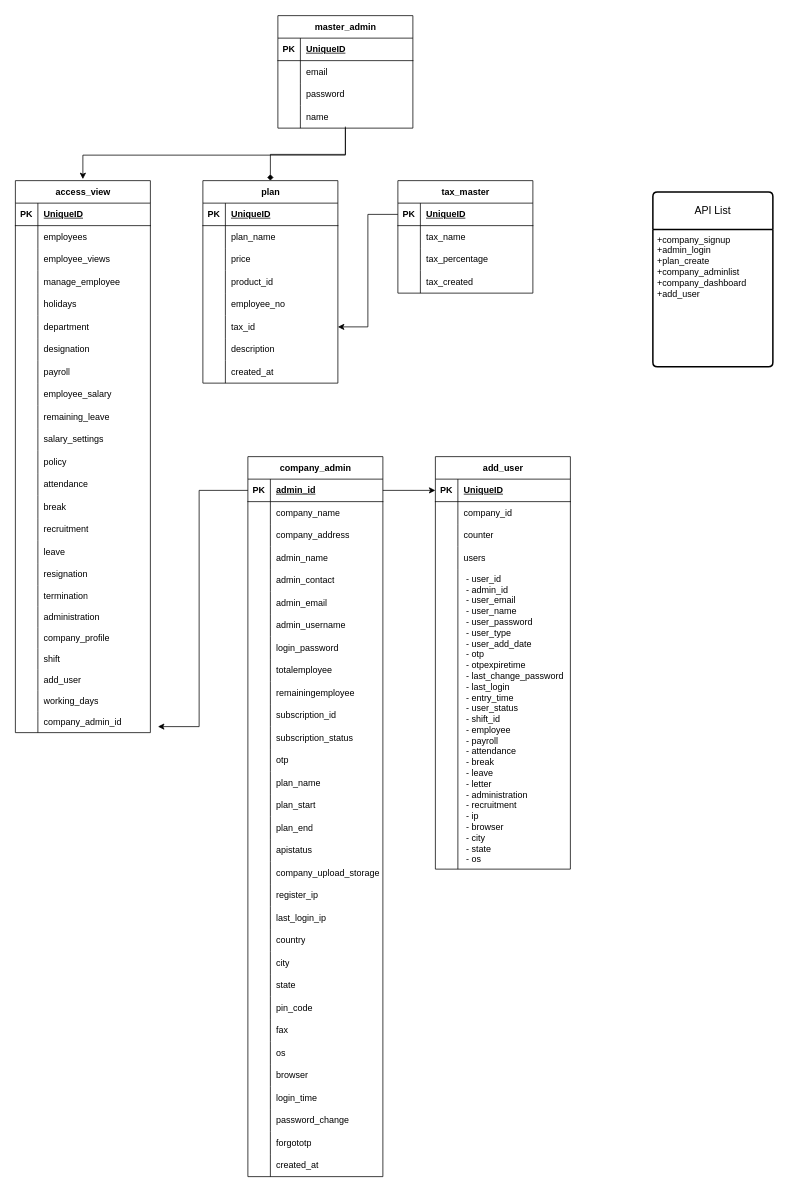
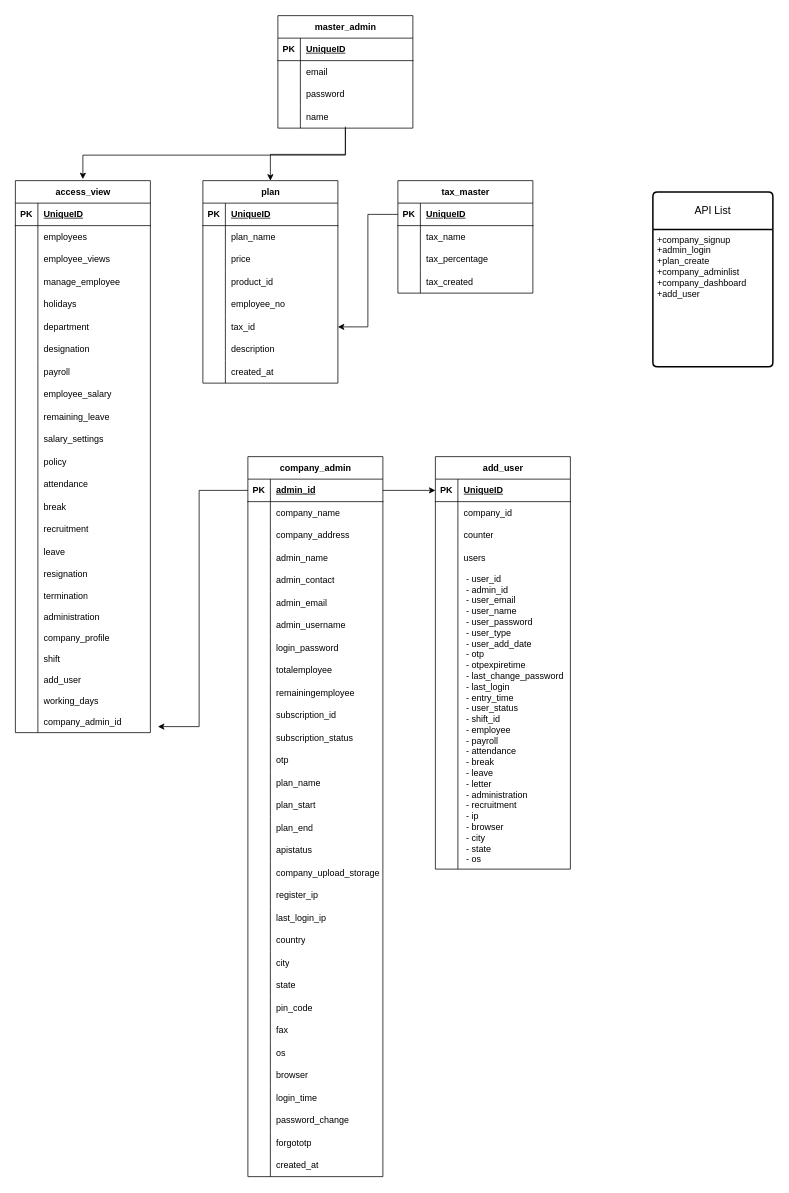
- <mxCell id="96" value="" style="edgeStyle=orthogonalEdgeStyle;rounded=0;orthogonalLoop=1;jettySize=auto;html=1;endArrow=diamond;" edge="1" parent="1" source="97" target="110"><mxGeometry relative="1" as="geometry" /></mxCell>
+ <mxCell id="96" value="" style="edgeStyle=orthogonalEdgeStyle;rounded=0;orthogonalLoop=1;jettySize=auto;html=1;" edge="1" parent="1" source="97" target="110"><mxGeometry relative="1" as="geometry" /></mxCell>
